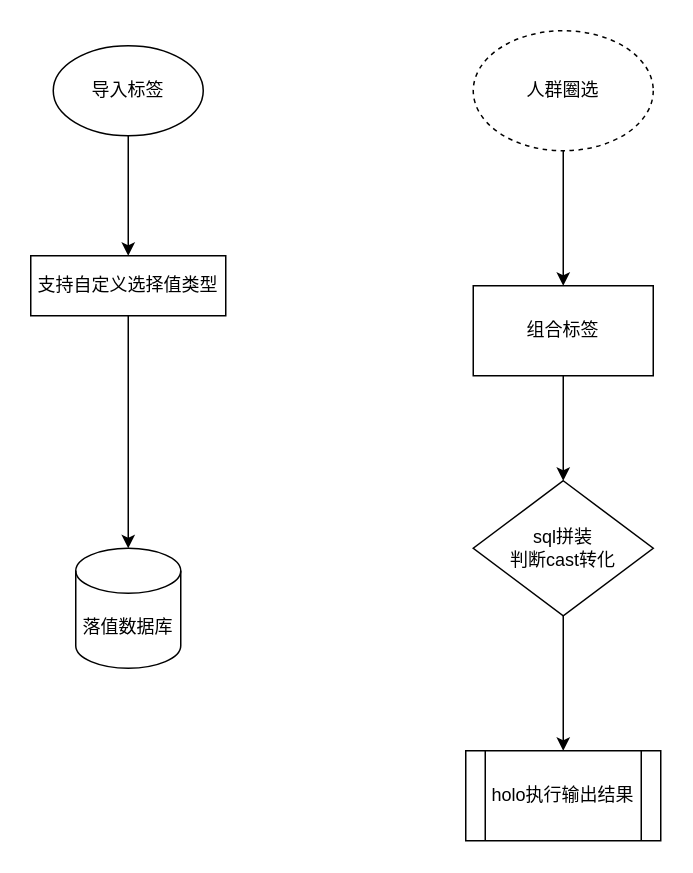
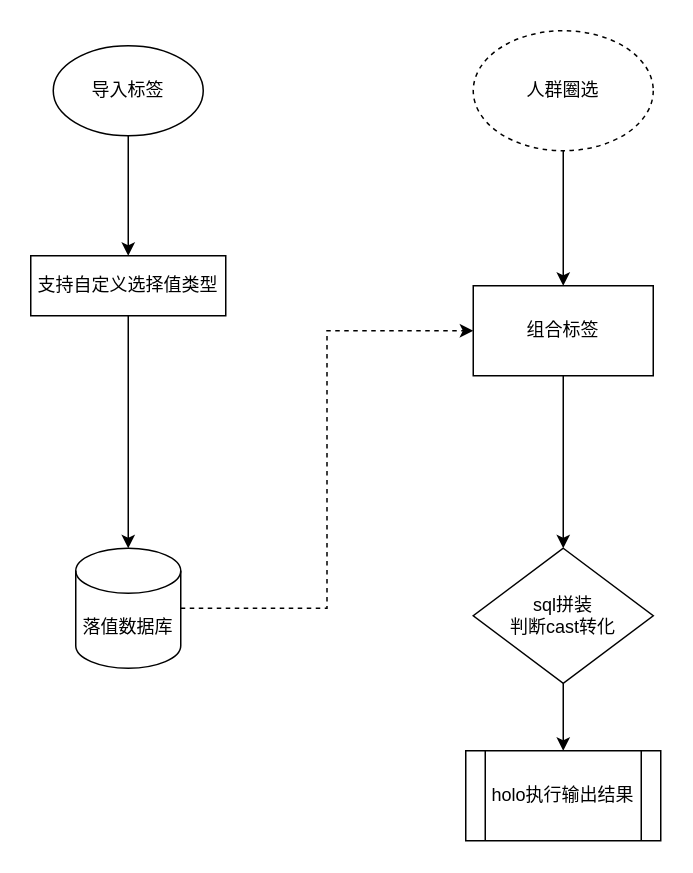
+ <mxCell id="6" style="edgeStyle=orthogonalEdgeStyle;rounded=0;orthogonalLoop=1;jettySize=auto;html=1;entryX=0;entryY=0.5;entryDx=0;entryDy=0;dashed=1;" edge="1" parent="1" source="7" target="11"><mxGeometry relative="1" as="geometry" /></mxCell>
- <mxCell id="13" value="sql拼装&lt;div&gt;判断cast转化&lt;/div&gt;" style="rhombus;whiteSpace=wrap;html=1;" vertex="1" parent="1"><mxGeometry x="315" y="320" width="120" height="90" as="geometry" /></mxCell>
+ <mxCell id="13" value="sql拼装&lt;div&gt;判断cast转化&lt;/div&gt;" style="rhombus;whiteSpace=wrap;html=1;" vertex="1" parent="1"><mxGeometry x="315" y="365" width="120" height="90" as="geometry" /></mxCell>
